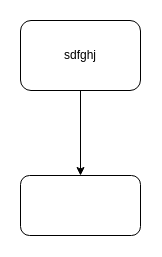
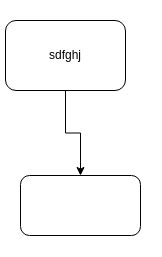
- <mxCell id="3" value="sdfghj" style="rounded=1;whiteSpace=wrap;html=1;" vertex="1" parent="1"><mxGeometry x="20" y="20" width="120" height="70" as="geometry" /></mxCell>
+ <mxCell id="3" value="sdfghj" style="rounded=1;whiteSpace=wrap;html=1;" vertex="1" parent="1"><mxGeometry x="5" y="20" width="120" height="70" as="geometry" /></mxCell>
